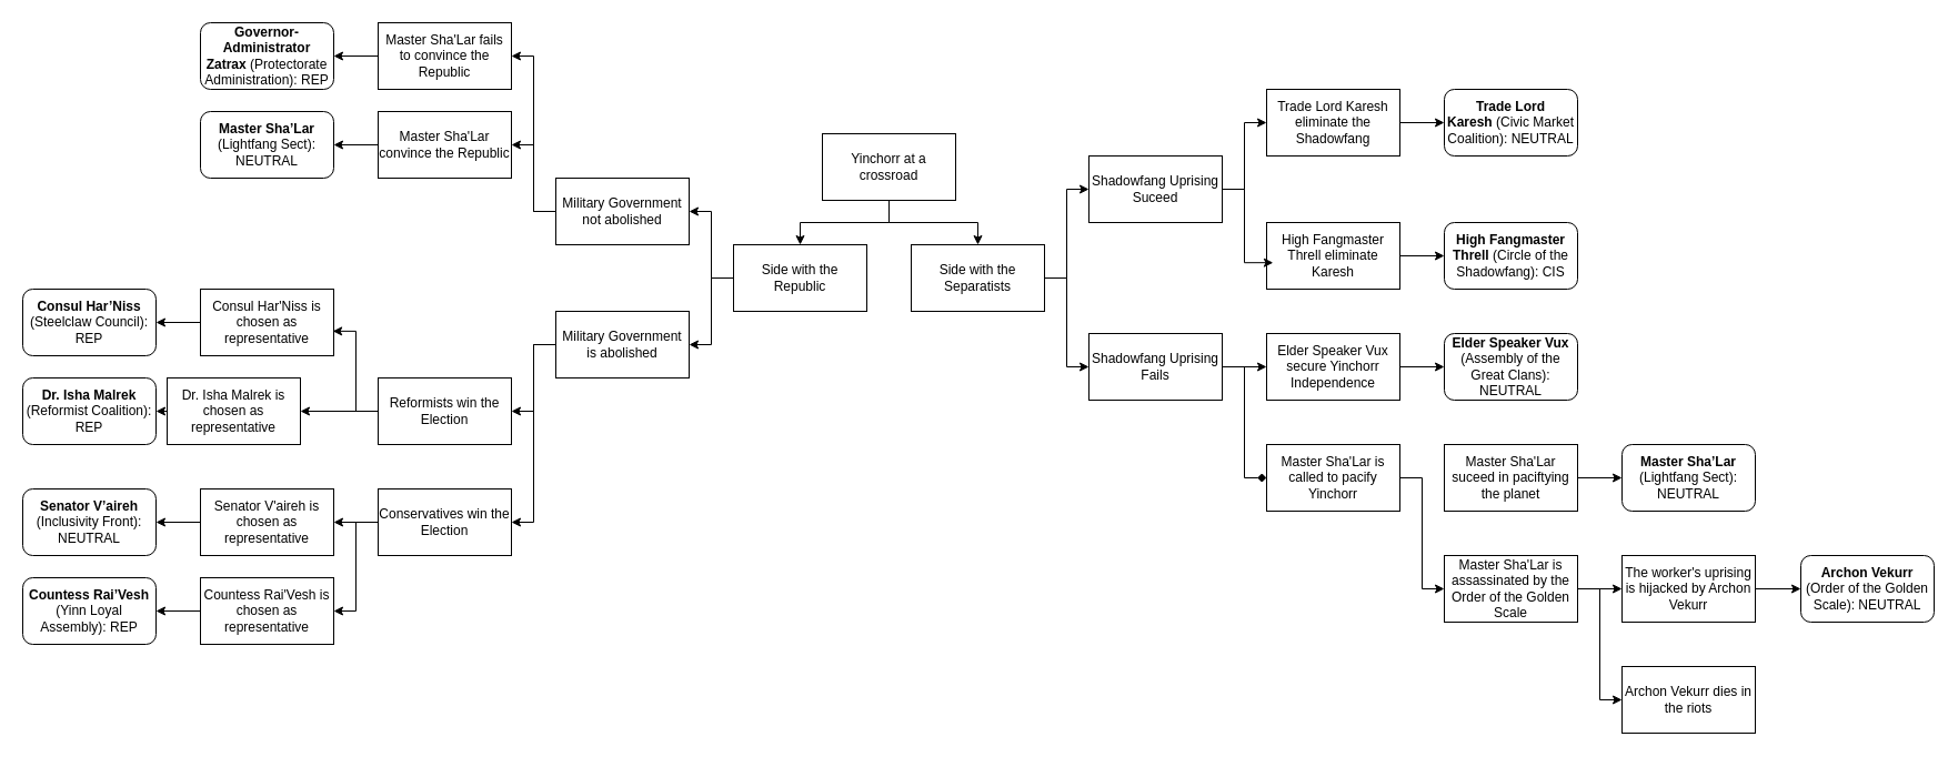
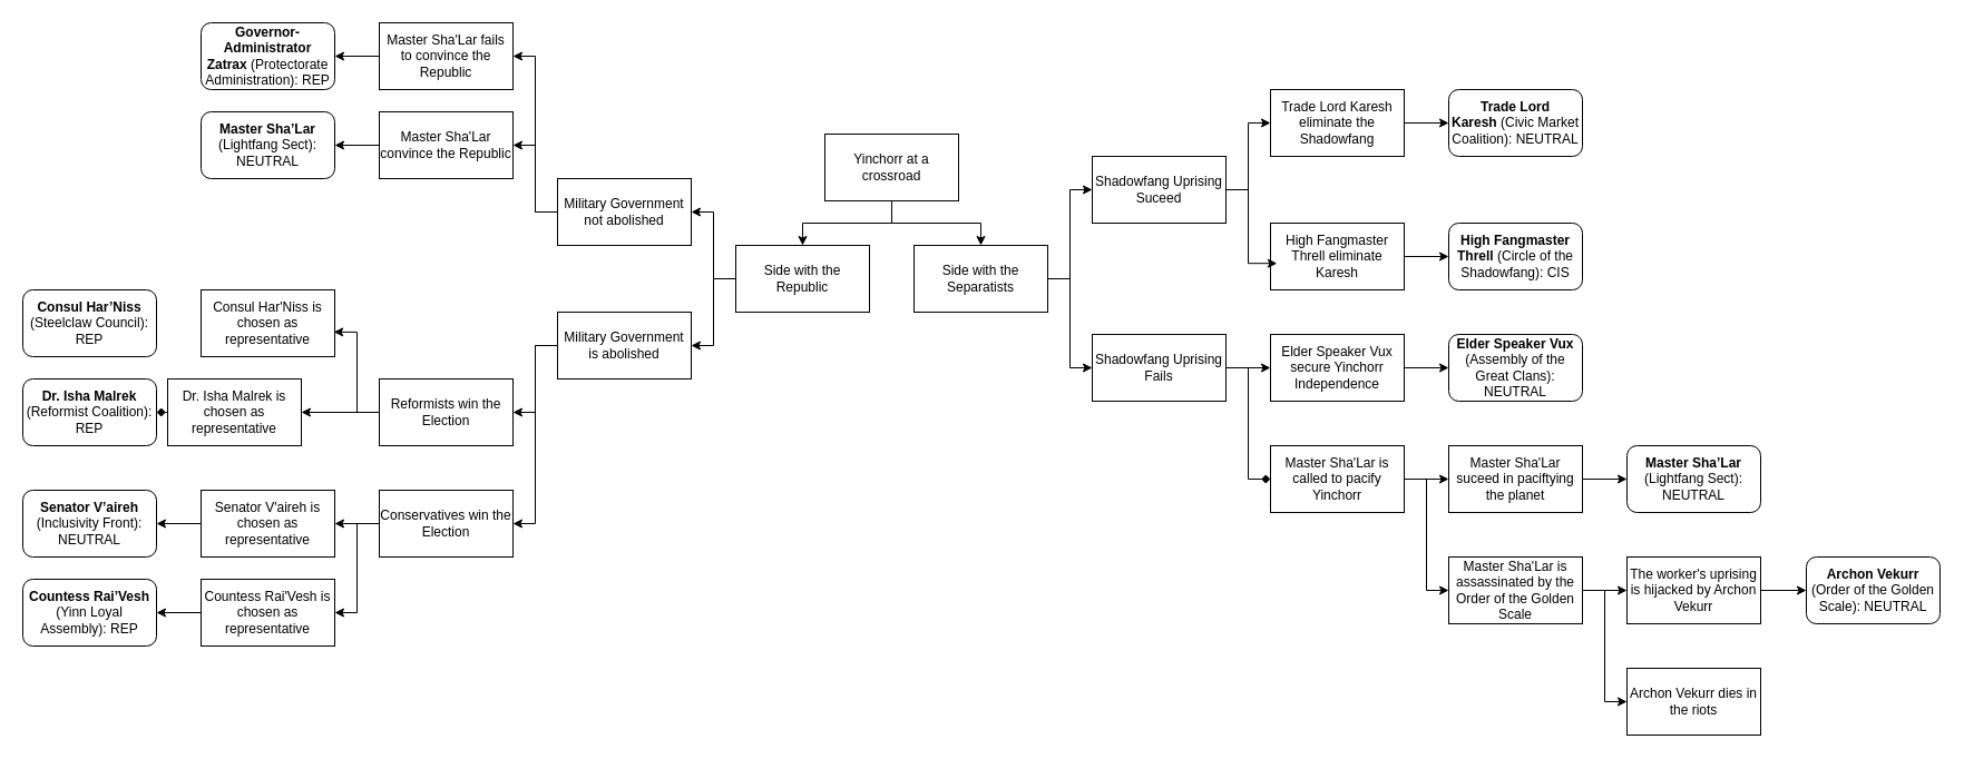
- <mxCell id="34" style="edgeStyle=orthogonalEdgeStyle;rounded=0;orthogonalLoop=1;jettySize=auto;html=1;exitX=0;exitY=0.5;exitDx=0;exitDy=0;" edge="1" parent="1" source="35" target="17"><mxGeometry relative="1" as="geometry" /></mxCell>
- <mxCell id="36" style="edgeStyle=orthogonalEdgeStyle;rounded=0;orthogonalLoop=1;jettySize=auto;html=1;exitX=0;exitY=0.5;exitDx=0;exitDy=0;entryX=1;entryY=0.5;entryDx=0;entryDy=0;" edge="1" parent="1" source="37" target="18"><mxGeometry relative="1" as="geometry" /></mxCell>
+ <mxCell id="36" style="edgeStyle=orthogonalEdgeStyle;rounded=0;orthogonalLoop=1;jettySize=auto;html=1;exitX=0;exitY=0.5;exitDx=0;exitDy=0;entryX=1;entryY=0.5;entryDx=0;entryDy=0;endArrow=diamond;" edge="1" parent="1" source="37" target="18"><mxGeometry relative="1" as="geometry" /></mxCell>
+ <mxCell id="56" style="edgeStyle=orthogonalEdgeStyle;rounded=0;orthogonalLoop=1;jettySize=auto;html=1;exitX=1;exitY=0.5;exitDx=0;exitDy=0;" edge="1" parent="1" source="58" target="62"><mxGeometry relative="1" as="geometry" /></mxCell>
